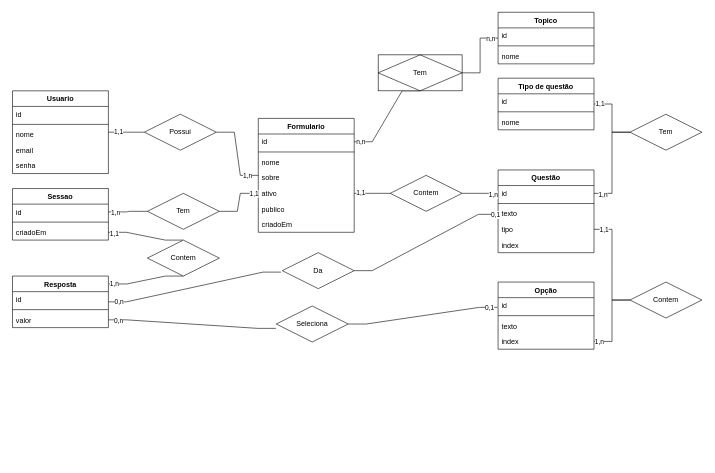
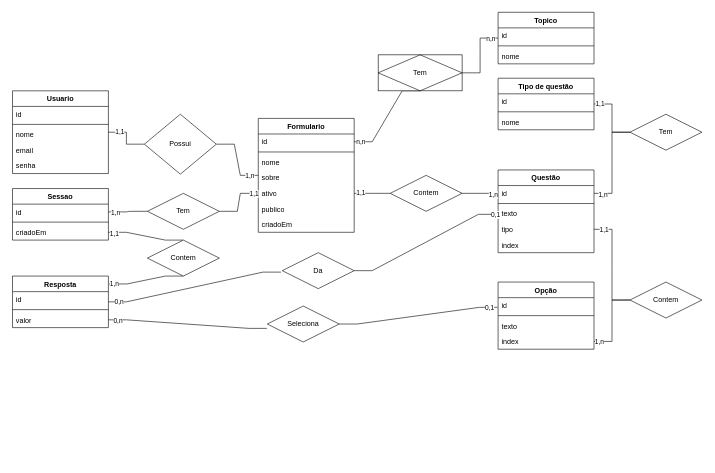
- <mxCell id="63" value="Possui" style="shape=rhombus;perimeter=rhombusPerimeter;whiteSpace=wrap;html=1;align=center;" parent="1" vertex="1"><mxGeometry x="240" y="190" width="120" height="60" as="geometry" /></mxCell>
+ <mxCell id="63" value="Possui" style="shape=rhombus;perimeter=rhombusPerimeter;whiteSpace=wrap;html=1;align=center;" parent="1" vertex="1"><mxGeometry x="240" y="190" width="120" height="100" as="geometry" /></mxCell>
- <mxCell id="75" value="Seleciona" style="shape=rhombus;perimeter=rhombusPerimeter;whiteSpace=wrap;html=1;align=center;" parent="1" vertex="1"><mxGeometry x="460" y="510" width="120" height="60" as="geometry" /></mxCell>
+ <mxCell id="75" value="Seleciona" style="shape=rhombus;perimeter=rhombusPerimeter;whiteSpace=wrap;html=1;align=center;" parent="1" vertex="1"><mxGeometry x="445" y="510" width="120" height="60" as="geometry" /></mxCell>
